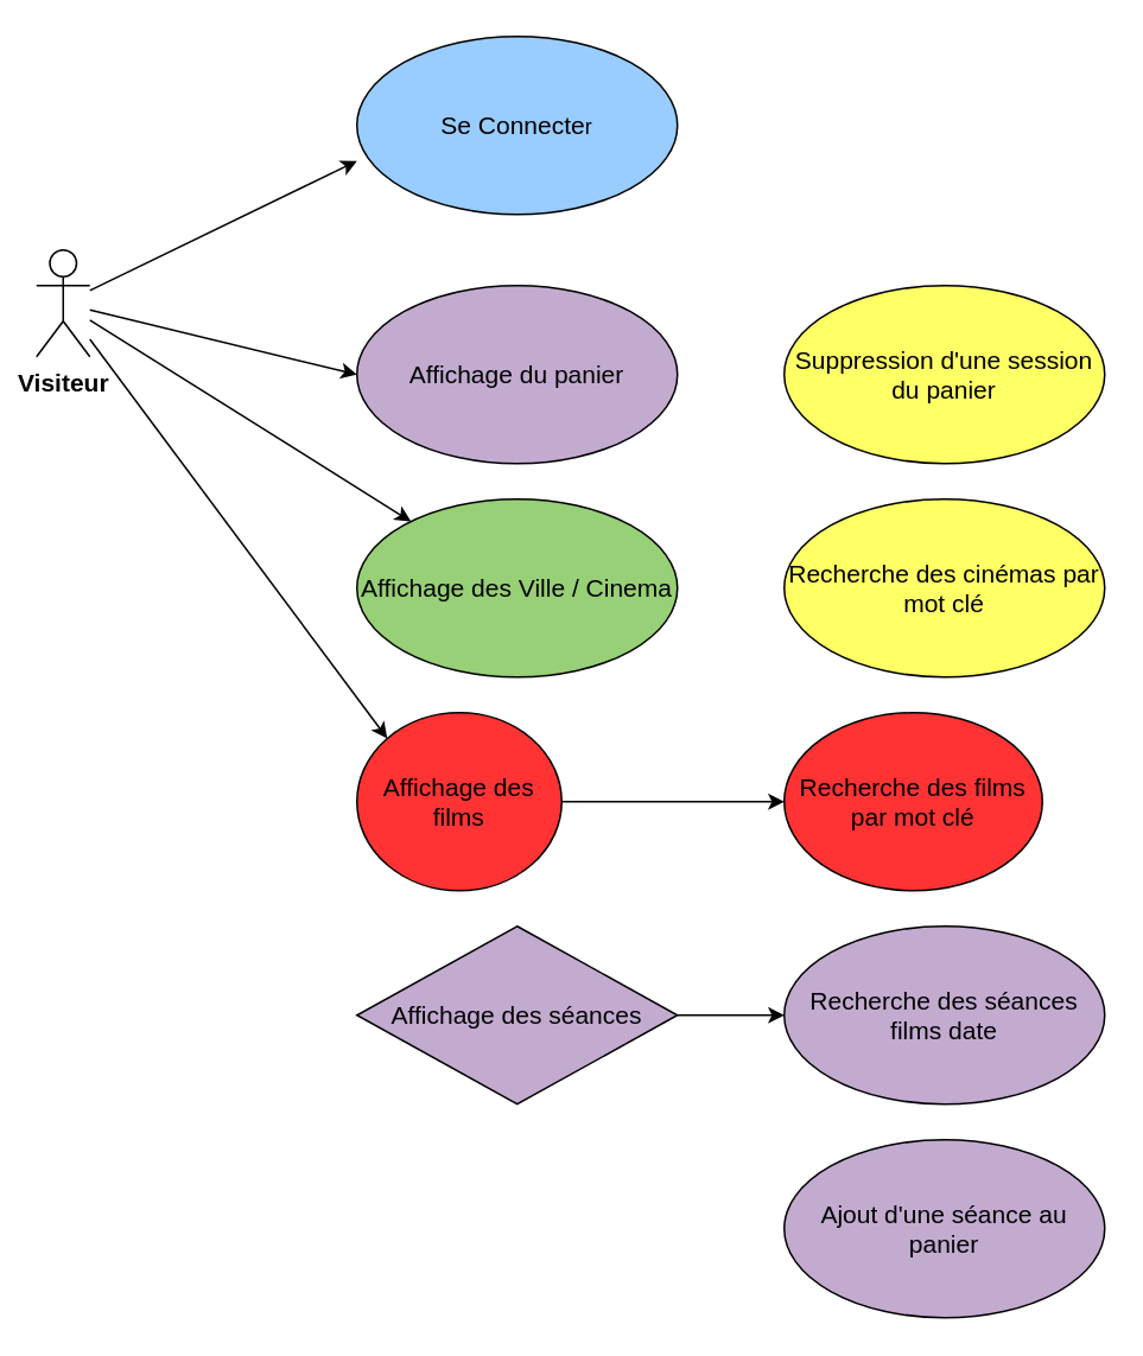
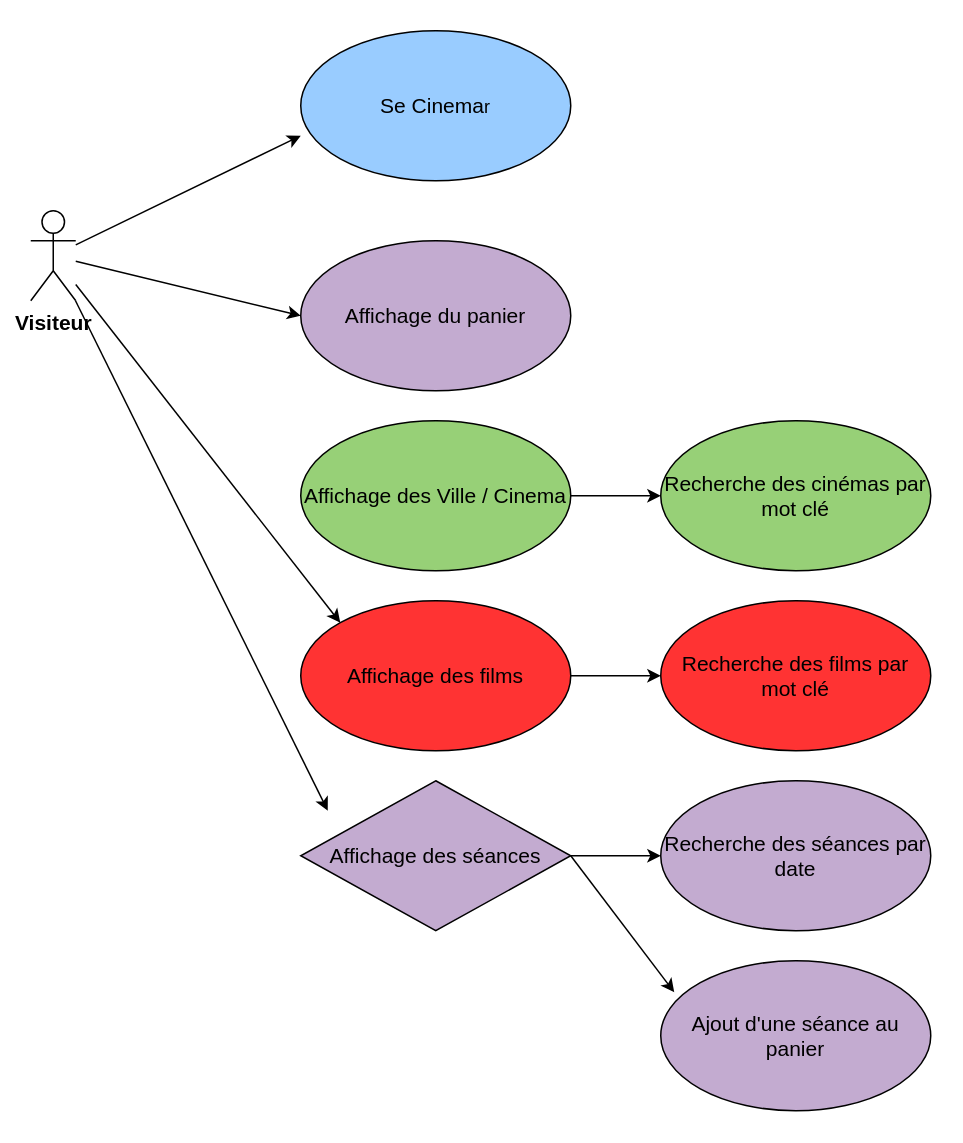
- <mxCell id="5" value="&lt;font style=&quot;font-size: 14px;&quot;&gt;Se Connecte&lt;/font&gt;r" style="text;html=1;align=center;verticalAlign=middle;whiteSpace=wrap;rounded=0;" vertex="1" parent="1"><mxGeometry x="245" y="55" width="90" height="30" as="geometry" /></mxCell>
+ <mxCell id="5" value="&lt;font style=&quot;font-size: 14px;&quot;&gt;Se Cinema&lt;/font&gt;r" style="text;html=1;align=center;verticalAlign=middle;whiteSpace=wrap;rounded=0;" vertex="1" parent="1"><mxGeometry x="245" y="55" width="90" height="30" as="geometry" /></mxCell>
- <mxCell id="8" value="&lt;font style=&quot;font-size: 14px;&quot;&gt;Suppression d'une session du panier&lt;/font&gt;" style="ellipse;whiteSpace=wrap;html=1;fillColor=#FFFF66;" vertex="1" parent="1"><mxGeometry x="440" y="160" width="180" height="100" as="geometry" /></mxCell>
- <mxCell id="9" value="" style="endArrow=classic;html=1;rounded=0;" edge="1" parent="1" source="2" target="10"><mxGeometry width="50" height="50" relative="1" as="geometry"><mxPoint x="50" y="200" as="sourcePoint" /><mxPoint x="200" y="340" as="targetPoint" /></mxGeometry></mxCell>
+ <mxCell id="12" value="" style="endArrow=classic;html=1;rounded=0;entryX=0;entryY=0.5;entryDx=0;entryDy=0;exitX=1;exitY=0.5;exitDx=0;exitDy=0;" edge="1" parent="1" source="10" target="11"><mxGeometry width="50" height="50" relative="1" as="geometry"><mxPoint x="390" y="349.5" as="sourcePoint" /><mxPoint x="450" y="349.5" as="targetPoint" /></mxGeometry></mxCell>
- <mxCell id="11" value="&lt;font style=&quot;font-size: 14px;&quot;&gt;Recherche des cinémas par mot clé&lt;/font&gt;" style="ellipse;whiteSpace=wrap;html=1;fillColor=#ffff66;" vertex="1" parent="1"><mxGeometry x="440" y="280" width="180" height="100" as="geometry" /></mxCell>
+ <mxCell id="11" value="&lt;font style=&quot;font-size: 14px;&quot;&gt;Recherche des cinémas par mot clé&lt;/font&gt;" style="ellipse;whiteSpace=wrap;html=1;fillColor=#97D077;" vertex="1" parent="1"><mxGeometry x="440" y="280" width="180" height="100" as="geometry" /></mxCell>
+ <mxCell id="17" value="" style="endArrow=classic;html=1;rounded=0;entryX=0.1;entryY=0.2;entryDx=0;entryDy=0;entryPerimeter=0;" edge="1" parent="1" source="2" target="18"><mxGeometry width="50" height="50" relative="1" as="geometry"><mxPoint x="20" y="265" as="sourcePoint" /><mxPoint x="178" y="515" as="targetPoint" /></mxGeometry></mxCell>
- <mxCell id="14" value="&lt;font style=&quot;font-size: 14px;&quot;&gt;Affichage des films&lt;/font&gt;" style="ellipse;whiteSpace=wrap;html=1;fillColor=#FF3333;" vertex="1" parent="1"><mxGeometry x="200" y="400" width="115" height="100" as="geometry" /></mxCell>
+ <mxCell id="14" value="&lt;font style=&quot;font-size: 14px;&quot;&gt;Affichage des films&lt;/font&gt;" style="ellipse;whiteSpace=wrap;html=1;fillColor=#FF3333;" vertex="1" parent="1"><mxGeometry x="200" y="400" width="180" height="100" as="geometry" /></mxCell>
- <mxCell id="15" value="&lt;font style=&quot;font-size: 14px;&quot;&gt;Recherche des films par mot clé&lt;/font&gt;" style="ellipse;whiteSpace=wrap;html=1;fillColor=#FF3333;" vertex="1" parent="1"><mxGeometry x="440" y="400" width="145" height="100" as="geometry" /></mxCell>
+ <mxCell id="15" value="&lt;font style=&quot;font-size: 14px;&quot;&gt;Recherche des films par mot clé&lt;/font&gt;" style="ellipse;whiteSpace=wrap;html=1;fillColor=#FF3333;" vertex="1" parent="1"><mxGeometry x="440" y="400" width="180" height="100" as="geometry" /></mxCell>
- <mxCell id="19" value="&lt;font style=&quot;font-size: 14px;&quot;&gt;Recherche des séances films date&lt;br&gt;&lt;/font&gt;" style="ellipse;whiteSpace=wrap;html=1;fillColor=#C3ABD0;" vertex="1" parent="1"><mxGeometry x="440" y="520" width="180" height="100" as="geometry" /></mxCell>
+ <mxCell id="19" value="&lt;font style=&quot;font-size: 14px;&quot;&gt;Recherche des séances par date&lt;br&gt;&lt;/font&gt;" style="ellipse;whiteSpace=wrap;html=1;fillColor=#C3ABD0;" vertex="1" parent="1"><mxGeometry x="440" y="520" width="180" height="100" as="geometry" /></mxCell>
+ <mxCell id="22" value="" style="endArrow=classic;html=1;rounded=0;entryX=0.05;entryY=0.21;entryDx=0;entryDy=0;exitX=1;exitY=0.5;exitDx=0;exitDy=0;entryPerimeter=0;" edge="1" parent="1" source="18" target="20"><mxGeometry width="50" height="50" relative="1" as="geometry"><mxPoint x="400" y="470" as="sourcePoint" /><mxPoint x="460" y="470" as="targetPoint" /></mxGeometry></mxCell>
